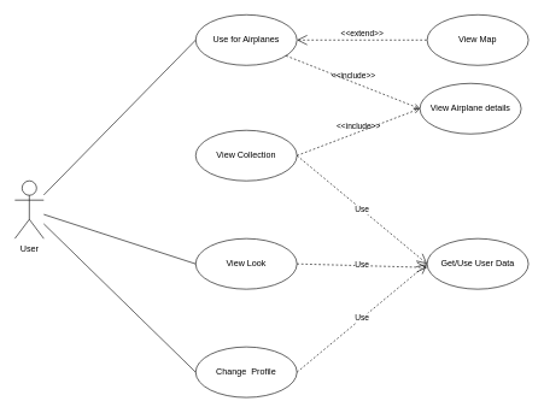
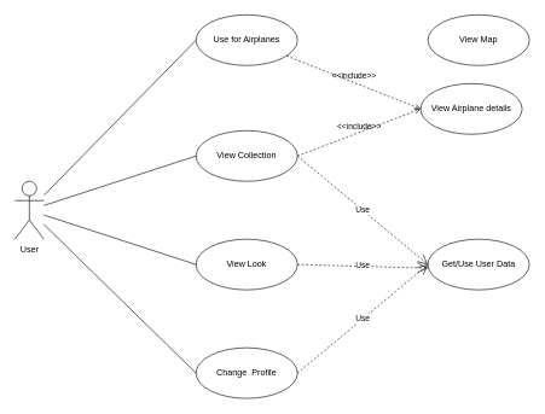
- <mxCell id="12" value="&amp;lt;&amp;lt;extend&amp;gt;&amp;gt;" style="edgeStyle=none;html=1;startArrow=open;endArrow=none;startSize=12;verticalAlign=bottom;dashed=1;labelBackgroundColor=none;rounded=0;exitX=1;exitY=0.5;exitDx=0;exitDy=0;entryX=0;entryY=0.5;entryDx=0;entryDy=0;" parent="1" source="3" target="11" edge="1"><mxGeometry width="160" relative="1" as="geometry"><mxPoint x="420" y="50" as="sourcePoint" /><mxPoint x="580" y="50" as="targetPoint" /></mxGeometry></mxCell>
+ <mxCell id="10" value="" style="edgeStyle=none;html=1;endArrow=none;verticalAlign=bottom;rounded=0;entryX=0;entryY=0.5;entryDx=0;entryDy=0;" parent="1" source="2" target="4" edge="1"><mxGeometry width="160" relative="1" as="geometry"><mxPoint x="550" y="320" as="sourcePoint" /><mxPoint x="710" y="320" as="targetPoint" /></mxGeometry></mxCell>
